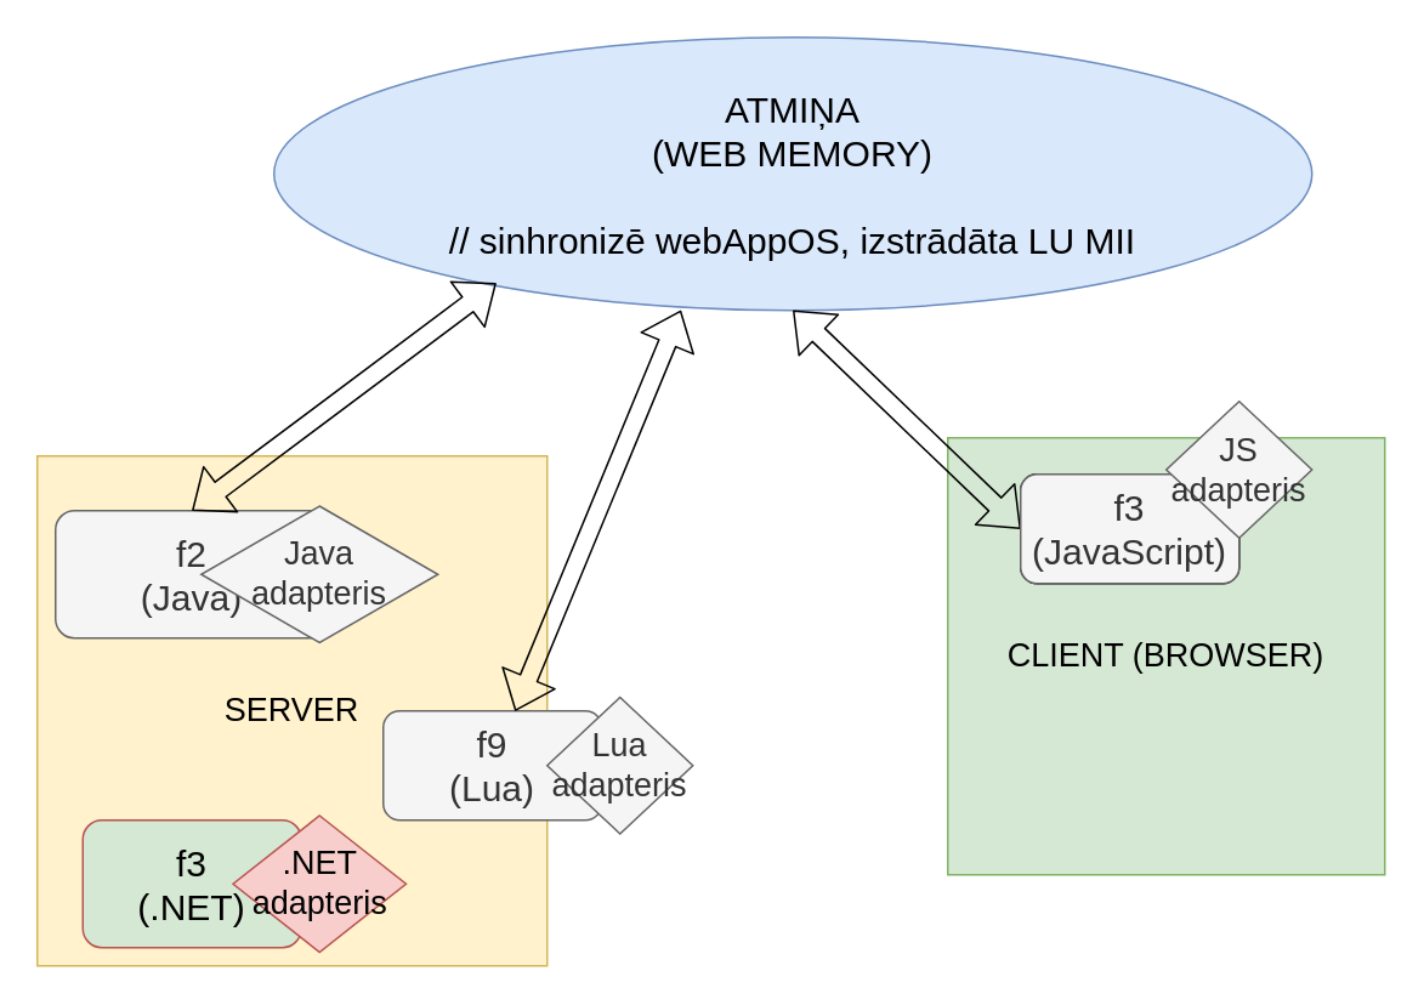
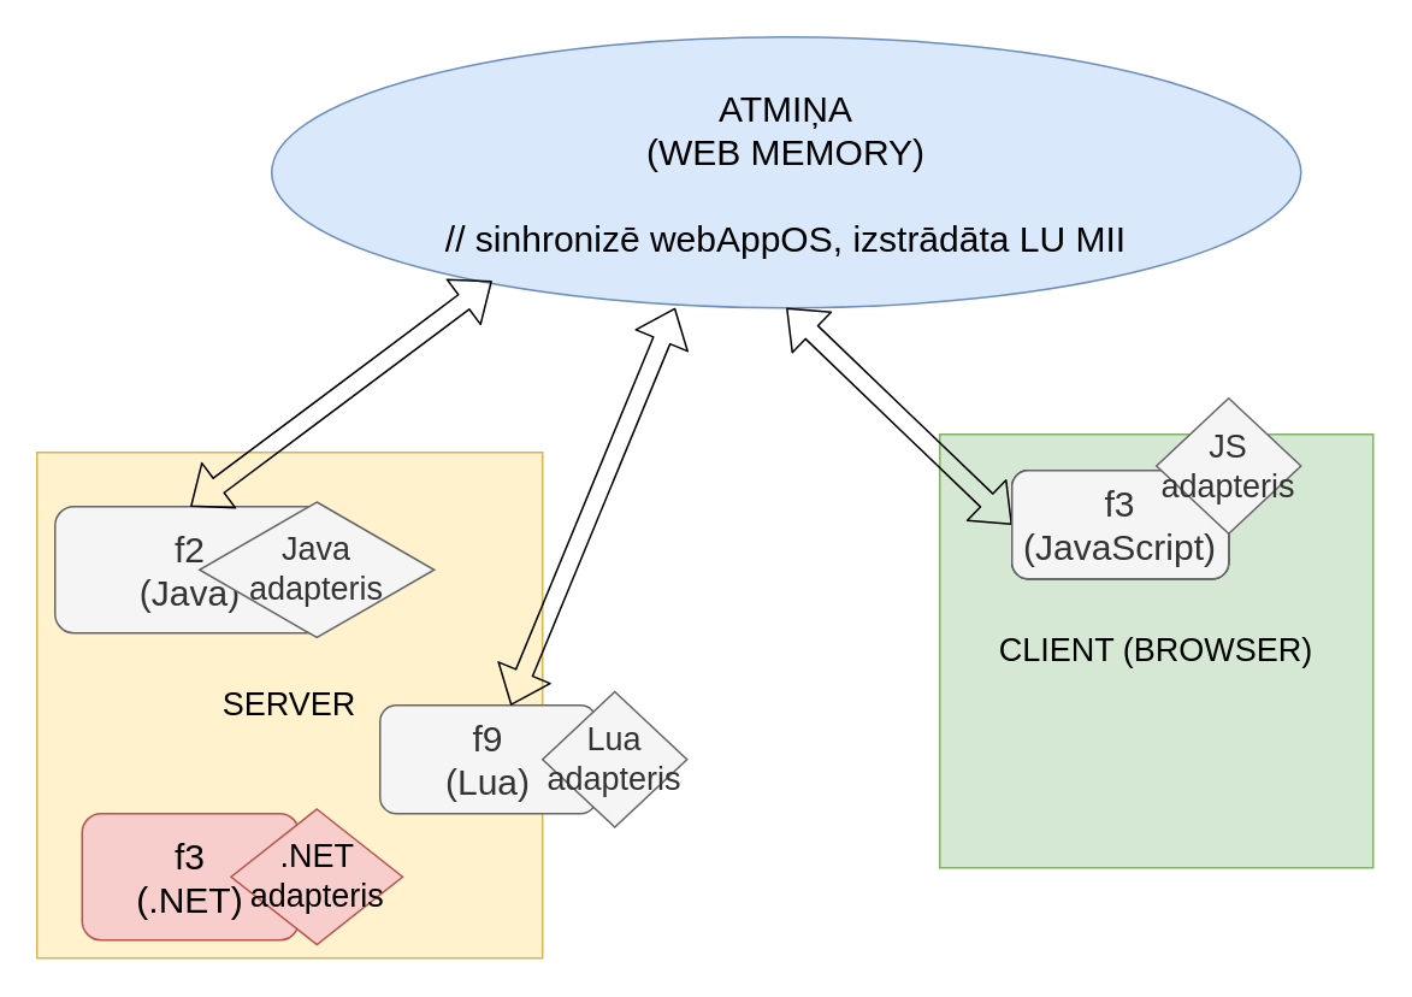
- <mxCell id="13" value="&lt;font style=&quot;font-size: 20px&quot;&gt;f3&lt;br&gt;(.NET)&lt;br&gt;&lt;/font&gt;" style="rounded=1;whiteSpace=wrap;html=1;fillColor=#d5e8d4;strokeColor=#b85450;" vertex="1" parent="1"><mxGeometry x="45" y="450" width="120" height="70" as="geometry" /></mxCell>
+ <mxCell id="13" value="&lt;font style=&quot;font-size: 20px&quot;&gt;f3&lt;br&gt;(.NET)&lt;br&gt;&lt;/font&gt;" style="rounded=1;whiteSpace=wrap;html=1;fillColor=#f8cecc;strokeColor=#b85450;" vertex="1" parent="1"><mxGeometry x="45" y="450" width="120" height="70" as="geometry" /></mxCell>
